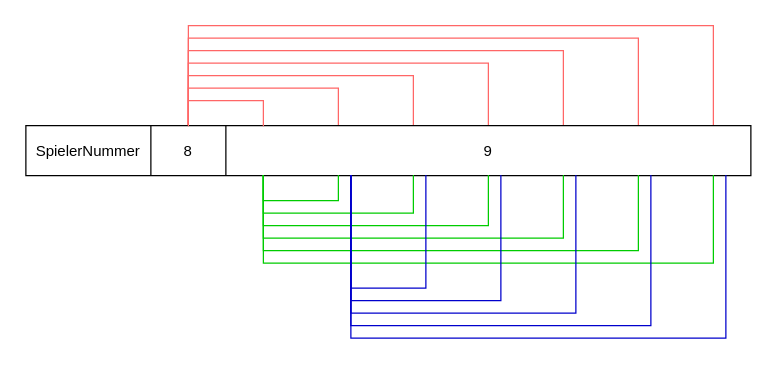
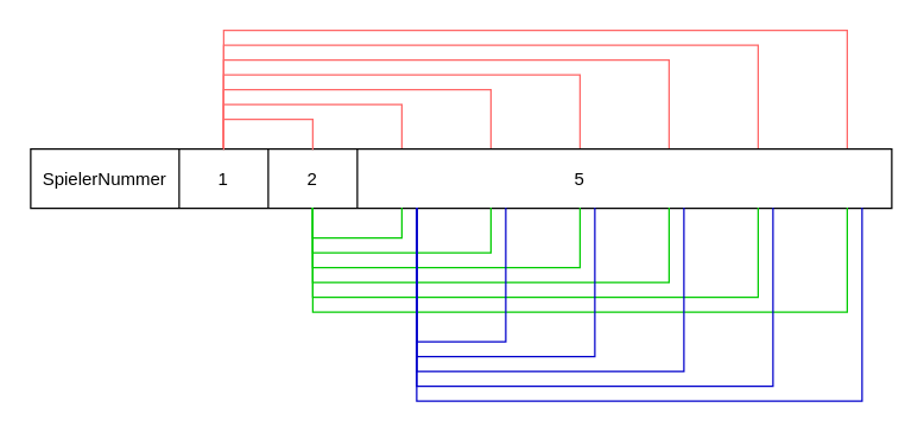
- <mxCell id="11" value="8" style="shape=partialRectangle;connectable=0;fillColor=none;top=0;left=0;bottom=0;right=0;overflow=hidden;" vertex="1" parent="9"><mxGeometry x="100" width="60" height="40" as="geometry" /></mxCell>
+ <mxCell id="11" value="1" style="shape=partialRectangle;connectable=0;fillColor=none;top=0;left=0;bottom=0;right=0;overflow=hidden;" vertex="1" parent="9"><mxGeometry x="100" width="60" height="40" as="geometry" /></mxCell>
+ <mxCell id="12" value="2" style="shape=partialRectangle;connectable=0;fillColor=none;top=0;left=0;bottom=0;right=0;overflow=hidden;" vertex="1" parent="9"><mxGeometry x="160" width="60" height="40" as="geometry" /></mxCell>
- <mxCell id="13" value="9" style="shape=partialRectangle;connectable=0;fillColor=none;top=0;left=0;bottom=0;right=0;overflow=hidden;" vertex="1" parent="9"><mxGeometry x="340" width="60" height="40" as="geometry" /></mxCell>
+ <mxCell id="13" value="5" style="shape=partialRectangle;connectable=0;fillColor=none;top=0;left=0;bottom=0;right=0;overflow=hidden;" vertex="1" parent="9"><mxGeometry x="340" width="60" height="40" as="geometry" /></mxCell>
